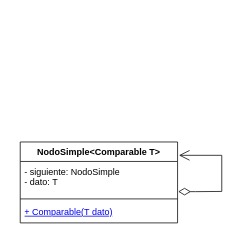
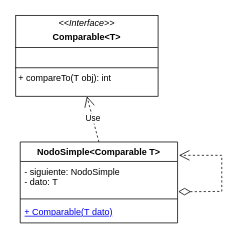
+ <mxCell id="7" value="&lt;p style=&quot;margin:0px;margin-top:4px;text-align:center;&quot;&gt;&lt;i&gt;&amp;lt;&amp;lt;Interface&amp;gt;&amp;gt;&lt;/i&gt;&lt;/p&gt;&lt;p style=&quot;margin:0px;margin-top:4px;text-align:center;&quot;&gt;&lt;b&gt;Comparable&amp;lt;T&amp;gt;&lt;/b&gt;&lt;br&gt;&lt;/p&gt;&lt;hr size=&quot;1&quot; style=&quot;border-style:solid;&quot;&gt;&lt;p style=&quot;margin:0px;margin-left:4px;&quot;&gt;&lt;br&gt;&lt;/p&gt;&lt;hr size=&quot;1&quot; style=&quot;border-style:solid;&quot;&gt;&lt;p style=&quot;margin:0px;margin-left:4px;&quot;&gt;+ compareTo(T obj): int&lt;br&gt;&lt;br&gt;&lt;/p&gt;" style="verticalAlign=top;align=left;overflow=fill;html=1;whiteSpace=wrap;" vertex="1" parent="1"><mxGeometry x="20" y="20" width="190" height="108" as="geometry" /></mxCell>
+ <mxCell id="8" value="Use" style="endArrow=open;endSize=12;dashed=1;html=1;rounded=0;exitX=0.5;exitY=0;exitDx=0;exitDy=0;entryX=0.5;entryY=1;entryDx=0;entryDy=0;" edge="1" parent="1" source="2" target="7"><mxGeometry width="160" relative="1" as="geometry"><mxPoint x="269" y="191" as="sourcePoint" /><mxPoint x="429" y="191" as="targetPoint" /></mxGeometry></mxCell>
- <mxCell id="6" value="" style="endArrow=open;html=1;endSize=12;startArrow=diamondThin;startSize=14;startFill=0;edgeStyle=orthogonalEdgeStyle;align=left;verticalAlign=bottom;rounded=0;exitX=1.004;exitY=0.875;exitDx=0;exitDy=0;exitPerimeter=0;entryX=1.009;entryY=0.165;entryDx=0;entryDy=0;entryPerimeter=0;" edge="1" parent="2" source="3" target="2"><mxGeometry x="-1" y="3" relative="1" as="geometry"><mxPoint x="234.0" y="62.984" as="sourcePoint" /><mxPoint x="243" y="11" as="targetPoint" /><Array as="points"><mxPoint x="234" y="66" /><mxPoint x="269" y="66" /><mxPoint x="269" y="18" /></Array></mxGeometry></mxCell>
+ <mxCell id="6" value="" style="endArrow=open;html=1;endSize=12;startArrow=diamondThin;startSize=14;startFill=0;edgeStyle=orthogonalEdgeStyle;align=left;verticalAlign=bottom;rounded=0;exitX=1.004;exitY=0.875;exitDx=0;exitDy=0;exitPerimeter=0;entryX=1.009;entryY=0.165;entryDx=0;entryDy=0;entryPerimeter=0;dashed=1;" edge="1" parent="2" source="3" target="2"><mxGeometry x="-1" y="3" relative="1" as="geometry"><mxPoint x="234.0" y="62.984" as="sourcePoint" /><mxPoint x="243" y="11" as="targetPoint" /><Array as="points"><mxPoint x="234" y="66" /><mxPoint x="269" y="66" /><mxPoint x="269" y="18" /></Array></mxGeometry></mxCell>
